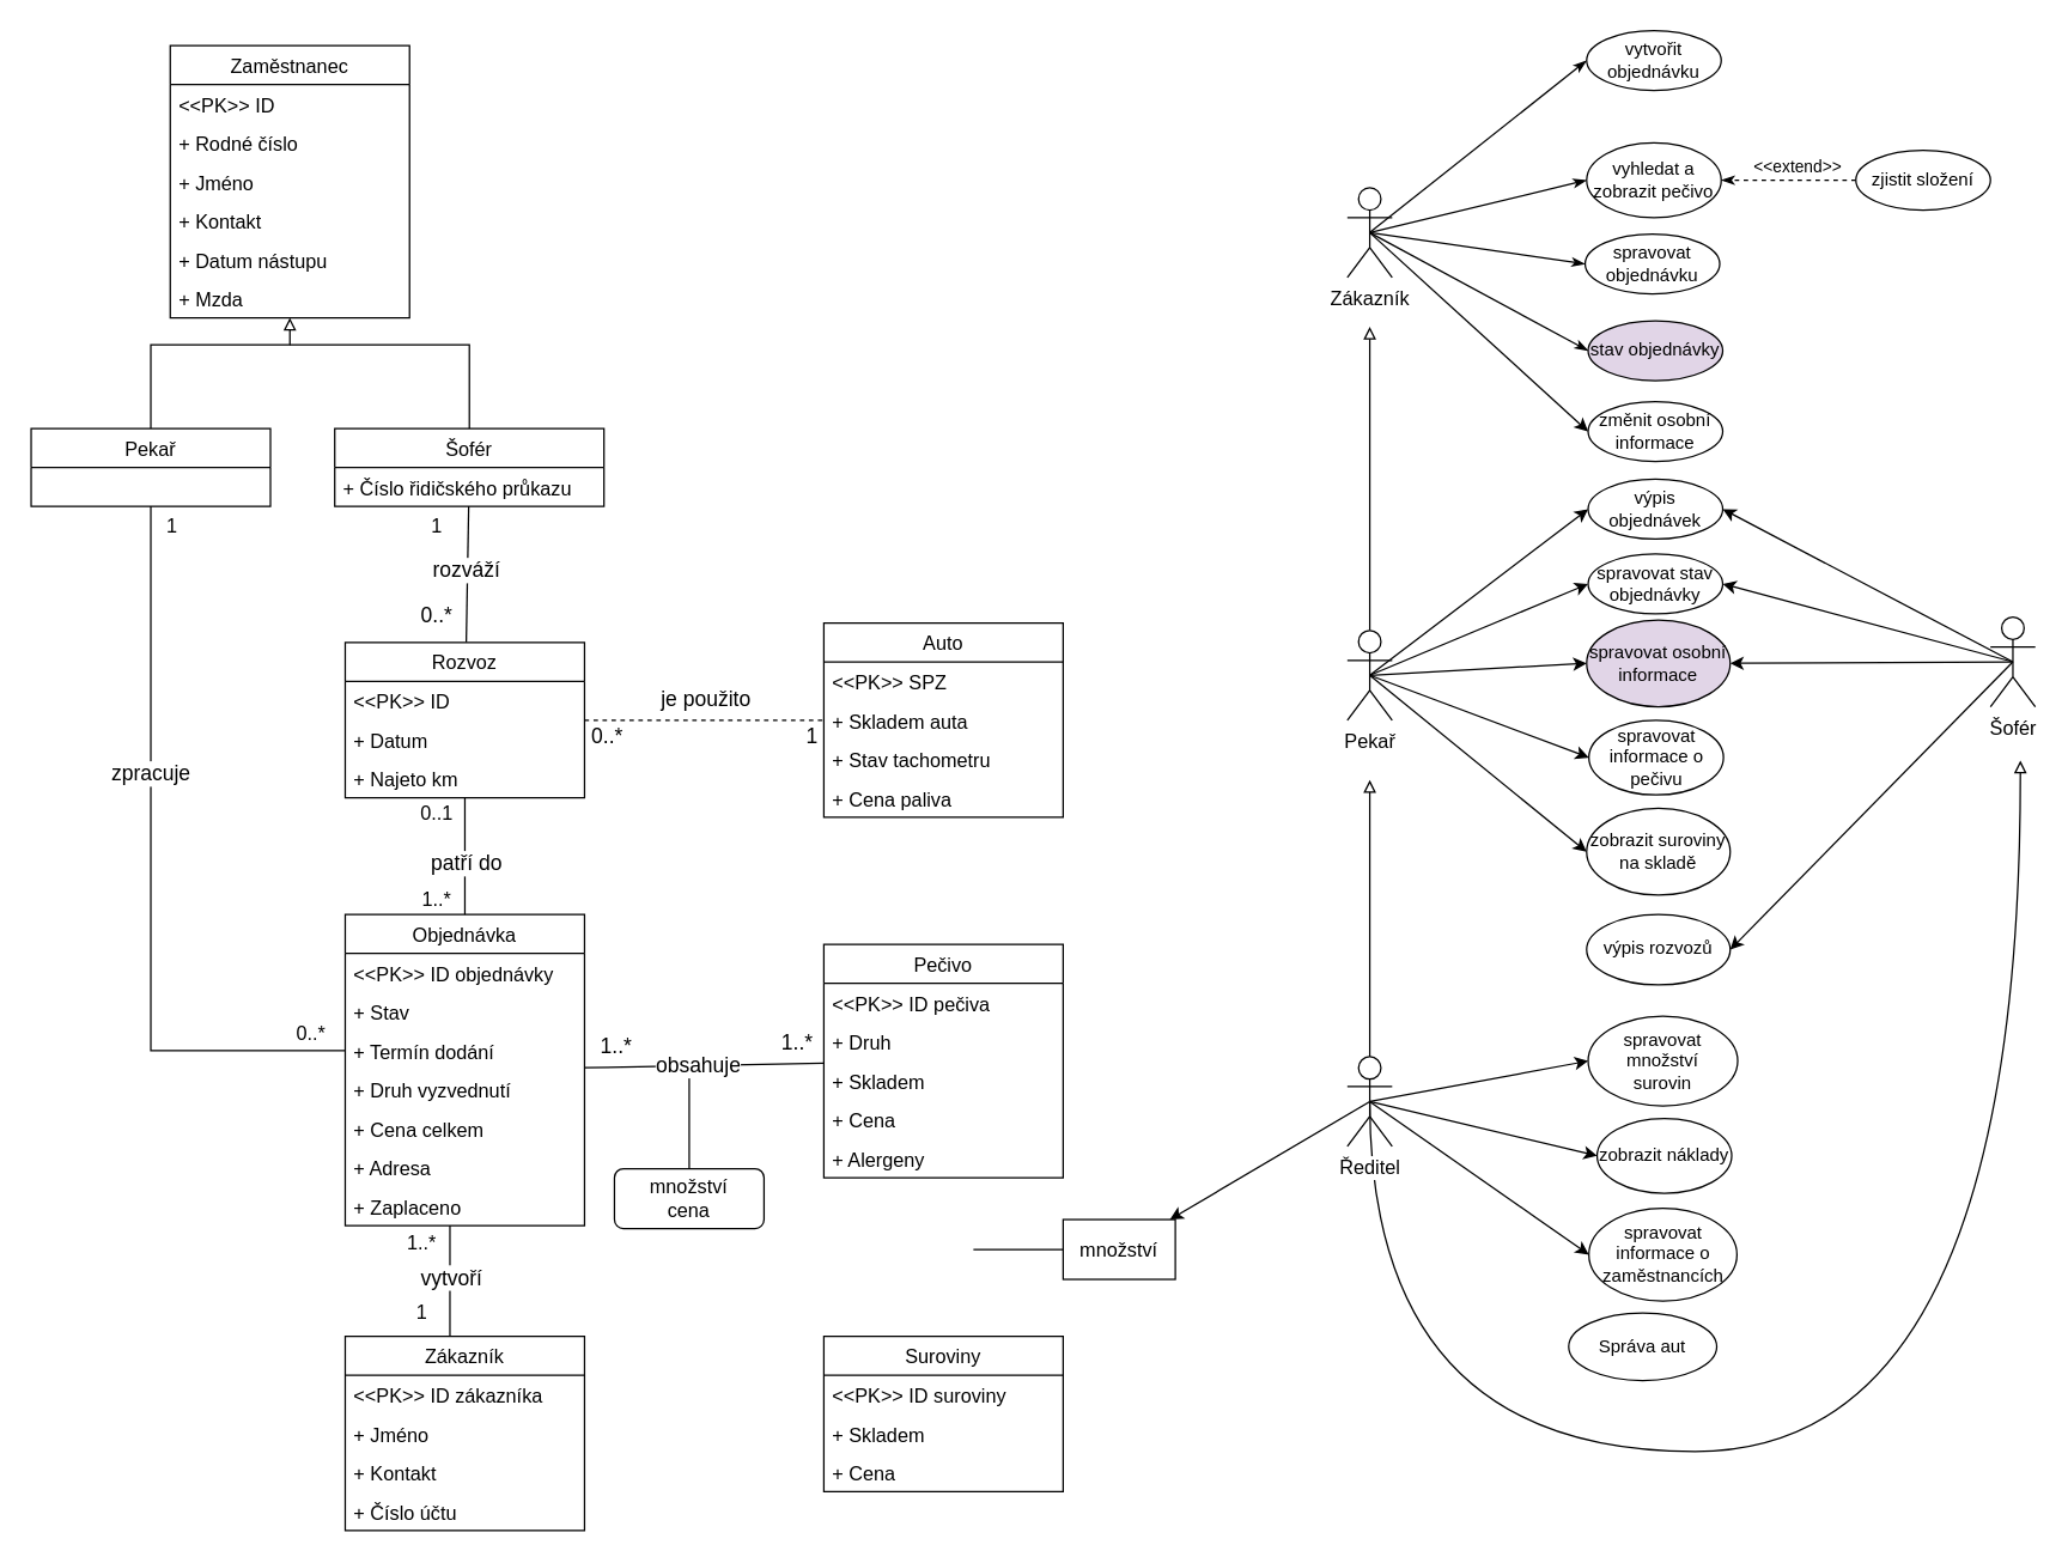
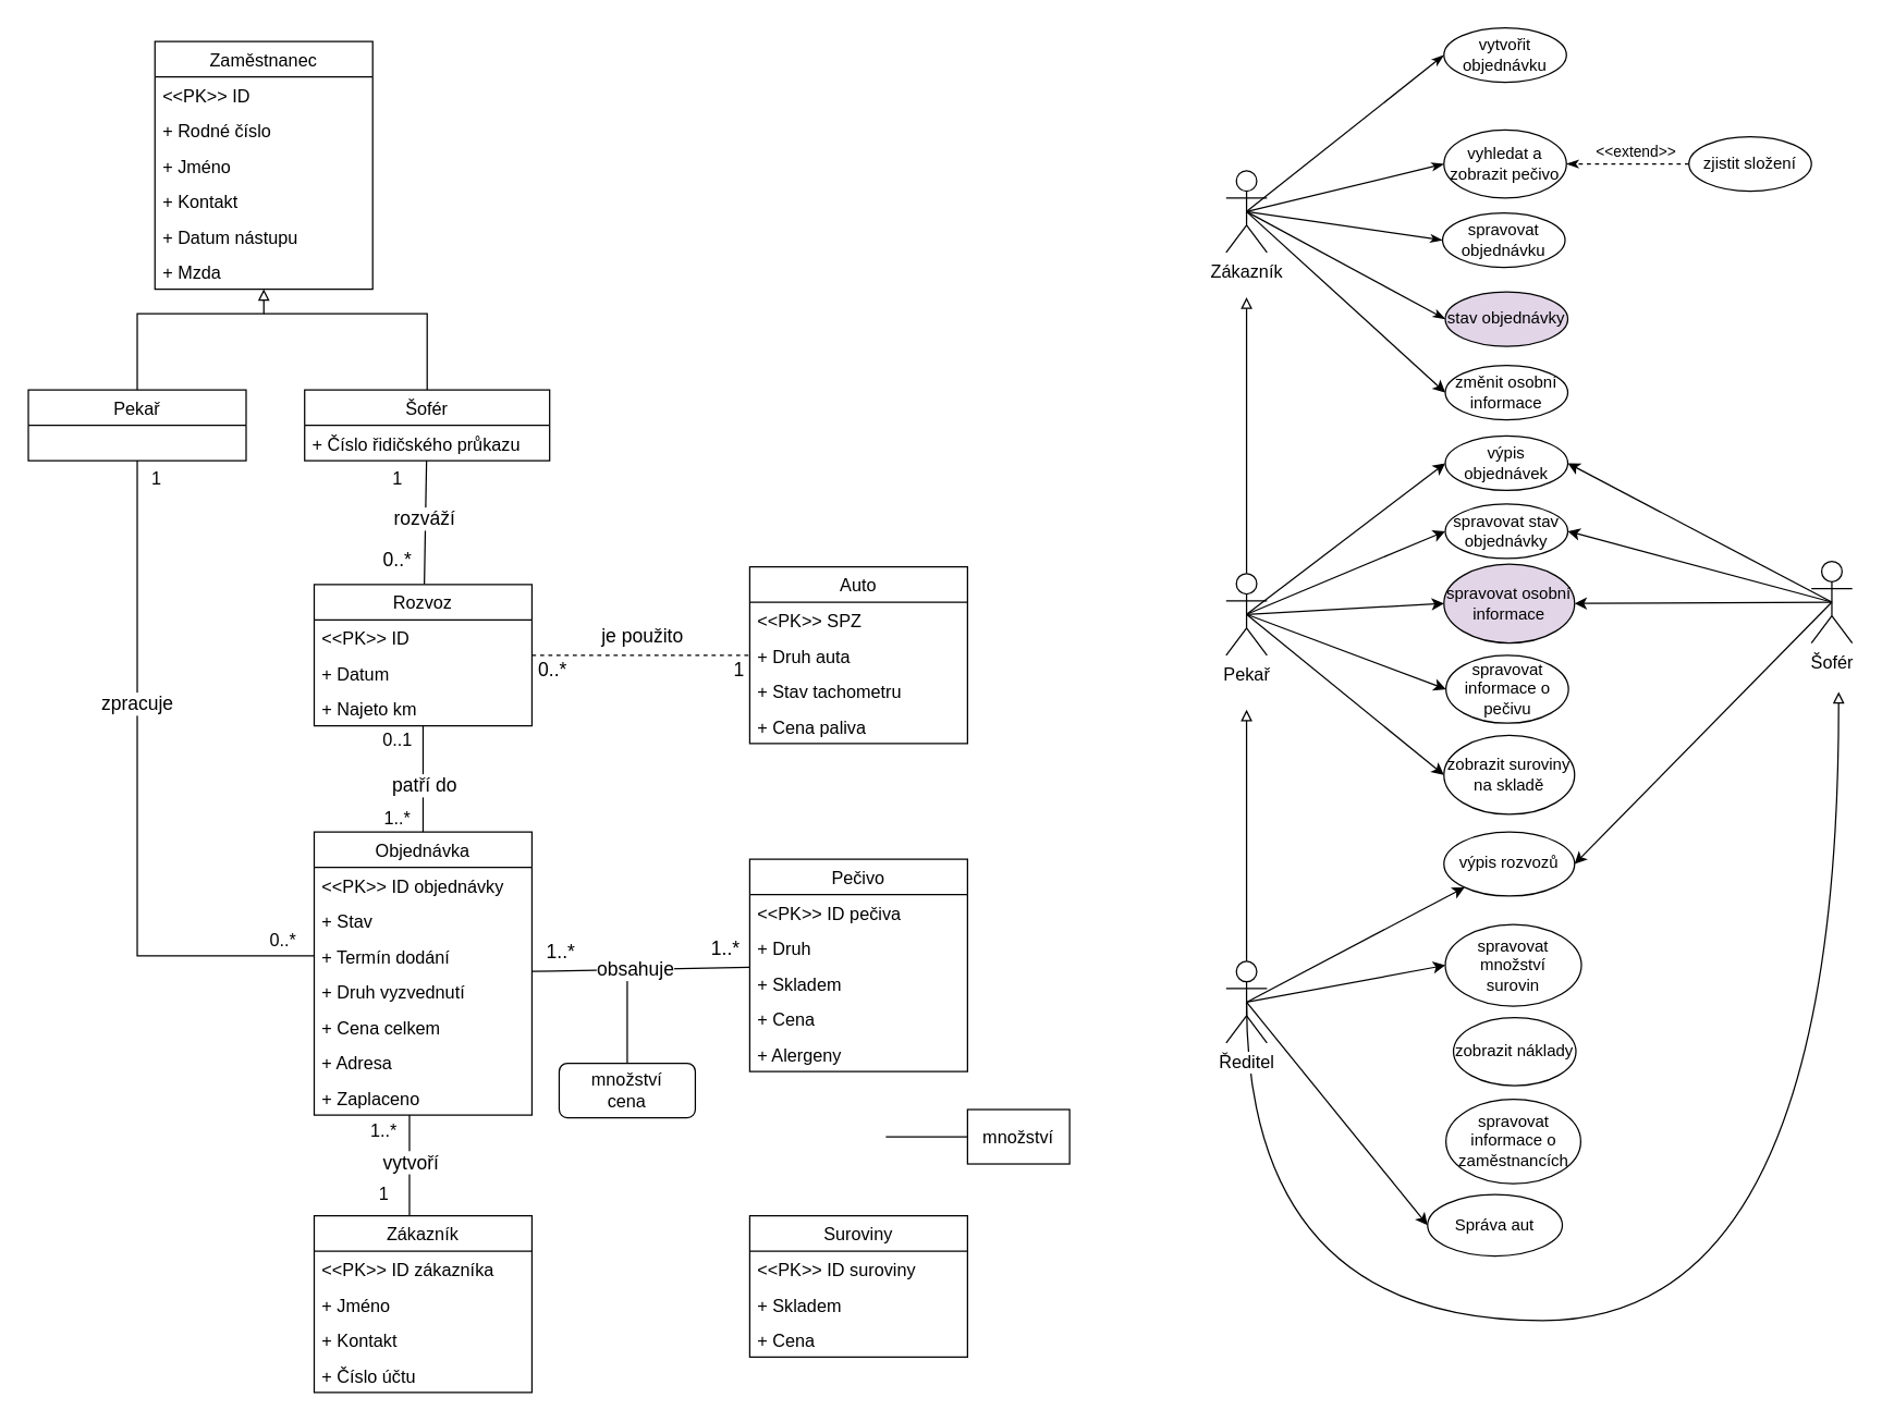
- <mxCell id="101" value="+ Skladem auta&#10;" style="text;strokeColor=none;fillColor=none;spacingLeft=4;spacingRight=4;overflow=hidden;rotatable=0;points=[[0,0.5],[1,0.5]];portConstraint=eastwest;fontSize=13;" parent="99" vertex="1"><mxGeometry y="52" width="160" height="26" as="geometry" /></mxCell>
+ <mxCell id="101" value="+ Druh auta&#10;" style="text;strokeColor=none;fillColor=none;spacingLeft=4;spacingRight=4;overflow=hidden;rotatable=0;points=[[0,0.5],[1,0.5]];portConstraint=eastwest;fontSize=13;" parent="99" vertex="1"><mxGeometry y="52" width="160" height="26" as="geometry" /></mxCell>
- <mxCell id="60" style="edgeStyle=none;rounded=0;orthogonalLoop=1;jettySize=auto;html=1;exitX=0.5;exitY=0.5;exitDx=0;exitDy=0;exitPerimeter=0;startArrow=none;startFill=0;endArrow=classic;endFill=1;entryX=0;entryY=0.5;entryDx=0;entryDy=0;" parent="1" source="65" target="76" edge="1"><mxGeometry relative="1" as="geometry"><mxPoint x="1059" y="1066" as="targetPoint" /></mxGeometry></mxCell>
+ <mxCell id="60" style="edgeStyle=none;rounded=0;orthogonalLoop=1;jettySize=auto;html=1;exitX=0.5;exitY=0.5;exitDx=0;exitDy=0;exitPerimeter=0;startArrow=none;startFill=0;endArrow=classic;endFill=1;" parent="1" source="65" target="115" edge="1"><mxGeometry relative="1" as="geometry"><mxPoint x="1059" y="1066" as="targetPoint" /></mxGeometry></mxCell>
- <mxCell id="64" style="edgeStyle=none;rounded=0;jumpSize=0;html=1;fontSize=14;fontColor=#000000;endArrow=classic;endFill=1;exitX=0.5;exitY=0.5;exitDx=0;exitDy=0;exitPerimeter=0;" parent="1" source="65" target="13" edge="1"><mxGeometry relative="1" as="geometry" /></mxCell>
+ <mxCell id="64" style="edgeStyle=none;rounded=0;jumpSize=0;html=1;entryX=0;entryY=0.5;entryDx=0;entryDy=0;fontSize=14;fontColor=#000000;endArrow=classic;endFill=1;exitX=0.5;exitY=0.5;exitDx=0;exitDy=0;exitPerimeter=0;" parent="1" source="65" target="116" edge="1"><mxGeometry relative="1" as="geometry" /></mxCell>
- <mxCell id="63" style="edgeStyle=none;rounded=0;orthogonalLoop=1;jettySize=auto;html=1;exitX=0.5;exitY=0.5;exitDx=0;exitDy=0;exitPerimeter=0;entryX=0;entryY=0.5;entryDx=0;entryDy=0;endArrow=classic;endFill=1;fontSize=14;" parent="1" source="65" target="98" edge="1"><mxGeometry relative="1" as="geometry" /></mxCell>
